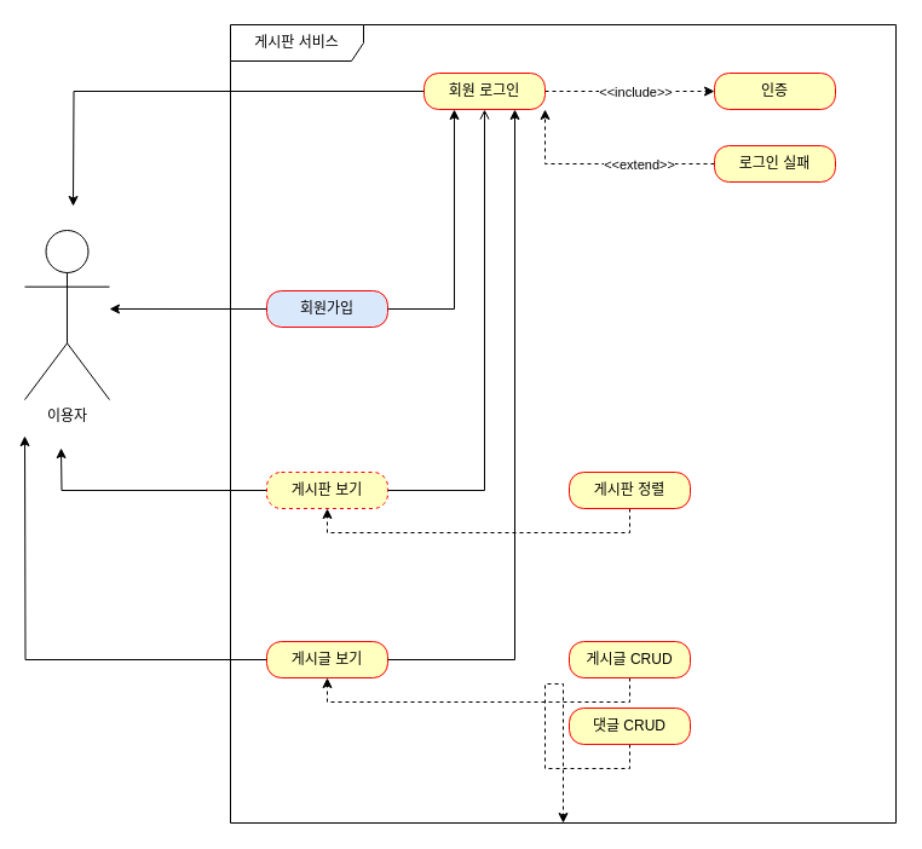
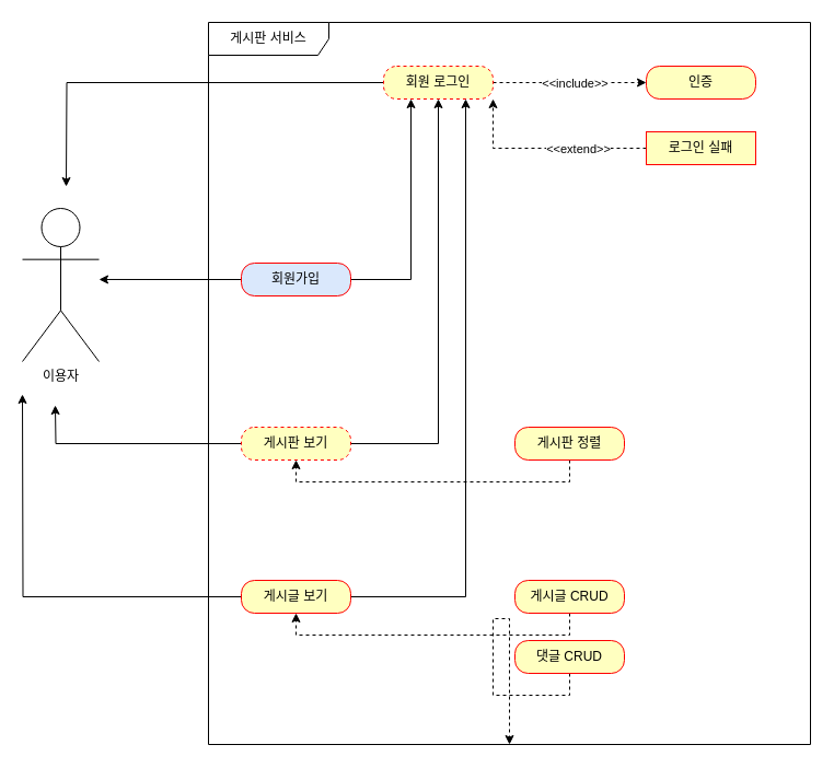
- <mxCell id="16" value="회원 로그인" style="rounded=1;whiteSpace=wrap;html=1;arcSize=40;fontColor=#000000;fillColor=#ffffc0;strokeColor=#ff0000;" vertex="1" parent="1"><mxGeometry x="350" y="60" width="100" height="30" as="geometry" /></mxCell>
+ <mxCell id="16" value="회원 로그인" style="rounded=1;whiteSpace=wrap;html=1;arcSize=40;fontColor=#000000;fillColor=#ffffc0;strokeColor=#ff0000;dashed=1;" vertex="1" parent="1"><mxGeometry x="350" y="60" width="100" height="30" as="geometry" /></mxCell>
- <mxCell id="8" style="edgeStyle=orthogonalEdgeStyle;rounded=0;orthogonalLoop=1;jettySize=auto;html=1;exitX=1;exitY=0.5;exitDx=0;exitDy=0;endArrow=open;" edge="1" parent="1" source="9" target="16"><mxGeometry relative="1" as="geometry" /></mxCell>
+ <mxCell id="8" style="edgeStyle=orthogonalEdgeStyle;rounded=0;orthogonalLoop=1;jettySize=auto;html=1;exitX=1;exitY=0.5;exitDx=0;exitDy=0;" edge="1" parent="1" source="9" target="16"><mxGeometry relative="1" as="geometry" /></mxCell>
- <mxCell id="20" value="로그인 실패" style="rounded=1;whiteSpace=wrap;html=1;arcSize=40;fontColor=#000000;fillColor=#ffffc0;strokeColor=#ff0000;" vertex="1" parent="1"><mxGeometry x="590" y="120" width="100" height="30" as="geometry" /></mxCell>
+ <mxCell id="20" value="로그인 실패" style="whiteSpace=wrap;html=1;arcSize=40;fontColor=#000000;fillColor=#ffffc0;strokeColor=#ff0000;rounded=0;" vertex="1" parent="1"><mxGeometry x="590" y="120" width="100" height="30" as="geometry" /></mxCell>
